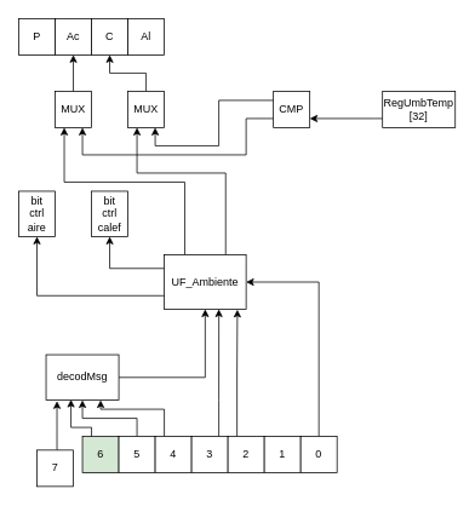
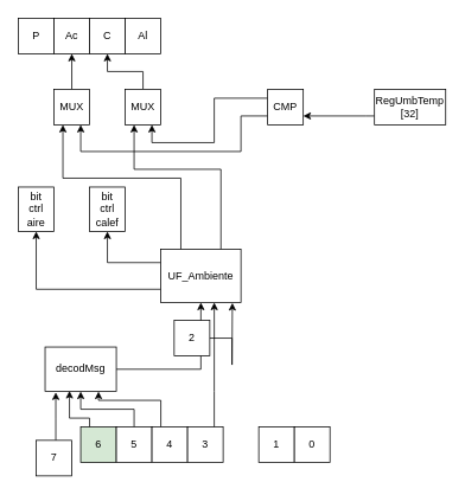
- <mxCell id="37" style="edgeStyle=orthogonalEdgeStyle;rounded=0;orthogonalLoop=1;jettySize=auto;html=1;entryX=1;entryY=0.5;entryDx=0;entryDy=0;" edge="1" parent="1" source="38" target="21"><mxGeometry relative="1" as="geometry"><Array as="points"><mxPoint x="350" y="310" /></Array></mxGeometry></mxCell>
- <mxCell id="35" value="2" style="rounded=0;whiteSpace=wrap;html=1;" vertex="1" parent="1"><mxGeometry x="250" y="480" width="40" height="40" as="geometry" /></mxCell>
+ <mxCell id="35" value="2" style="rounded=0;whiteSpace=wrap;html=1;" vertex="1" parent="1"><mxGeometry x="195" y="360" width="40" height="40" as="geometry" /></mxCell>
